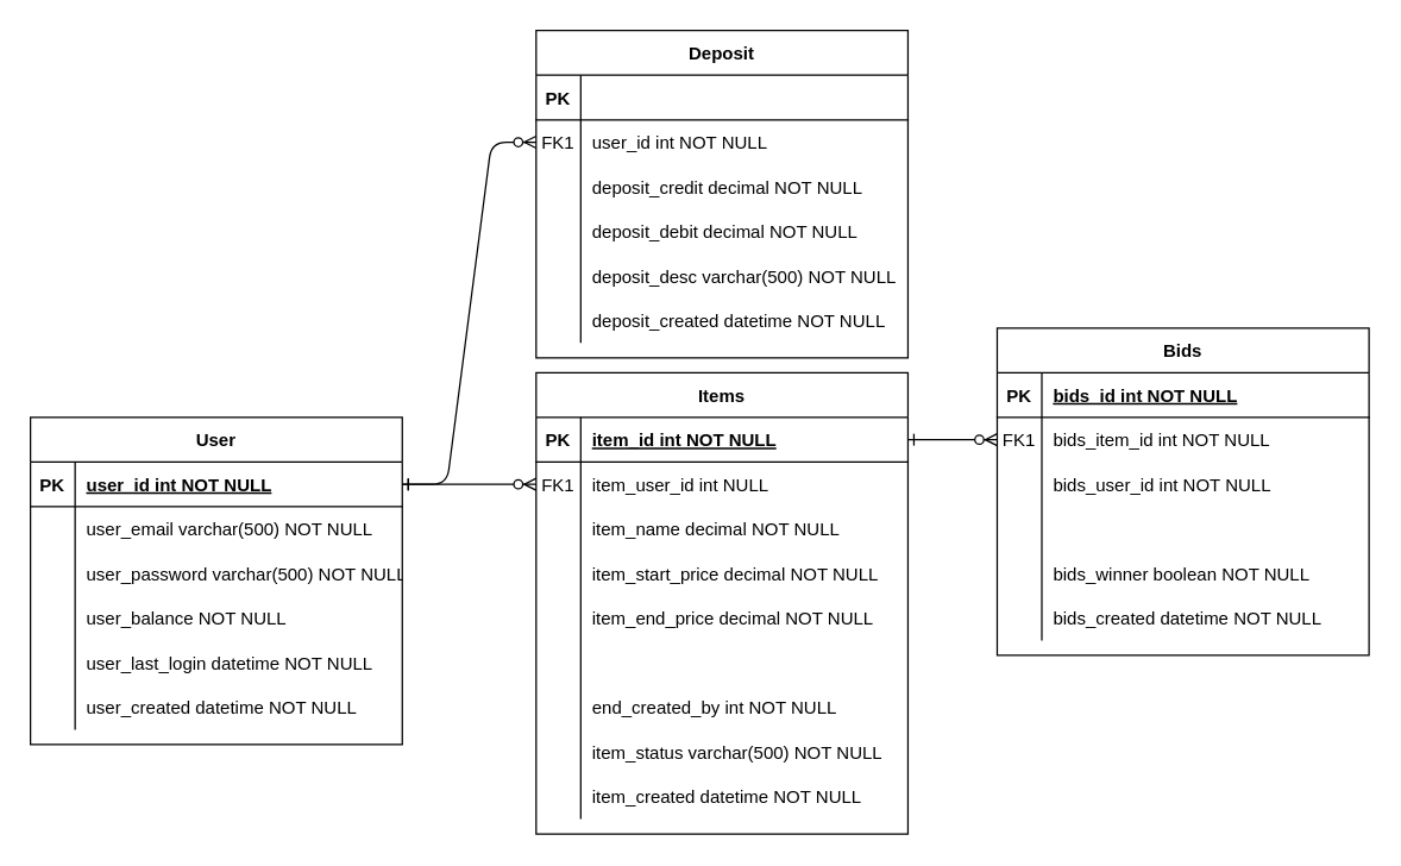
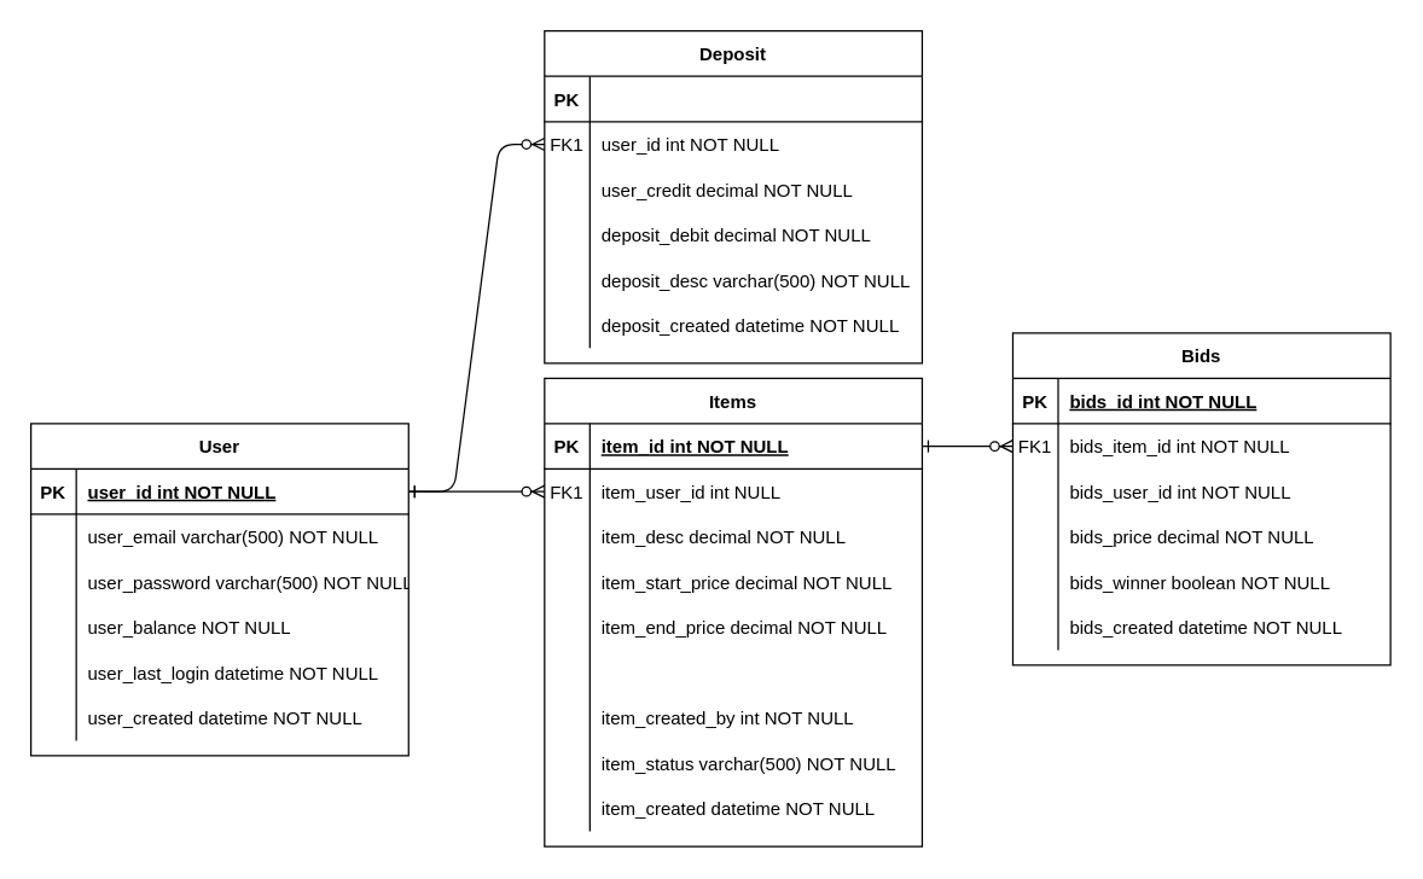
- <mxCell id="31" value="deposit_credit decimal NOT NULL" style="shape=partialRectangle;overflow=hidden;connectable=0;fillColor=none;top=0;left=0;bottom=0;right=0;align=left;spacingLeft=6;" vertex="1" parent="29"><mxGeometry x="30" width="220" height="30" as="geometry" /></mxCell>
+ <mxCell id="31" value="user_credit decimal NOT NULL" style="shape=partialRectangle;overflow=hidden;connectable=0;fillColor=none;top=0;left=0;bottom=0;right=0;align=left;spacingLeft=6;" vertex="1" parent="29"><mxGeometry x="30" width="220" height="30" as="geometry" /></mxCell>
+ <mxCell id="81" value="bids_price decimal NOT NULL" style="shape=partialRectangle;overflow=hidden;connectable=0;fillColor=none;top=0;left=0;bottom=0;right=0;align=left;spacingLeft=6;" parent="79" vertex="1"><mxGeometry x="30" width="220" height="30" as="geometry" /></mxCell>
- <mxCell id="51" value="item_name decimal NOT NULL" style="shape=partialRectangle;overflow=hidden;connectable=0;fillColor=none;top=0;left=0;bottom=0;right=0;align=left;spacingLeft=6;" parent="49" vertex="1"><mxGeometry x="30" width="220" height="30" as="geometry" /></mxCell>
+ <mxCell id="51" value="item_desc decimal NOT NULL" style="shape=partialRectangle;overflow=hidden;connectable=0;fillColor=none;top=0;left=0;bottom=0;right=0;align=left;spacingLeft=6;" parent="49" vertex="1"><mxGeometry x="30" width="220" height="30" as="geometry" /></mxCell>
- <mxCell id="62" value="end_created_by int NOT NULL" style="shape=partialRectangle;overflow=hidden;connectable=0;fillColor=none;top=0;left=0;bottom=0;right=0;align=left;spacingLeft=6;" parent="60" vertex="1"><mxGeometry x="30" width="220" height="30" as="geometry" /></mxCell>
+ <mxCell id="62" value="item_created_by int NOT NULL" style="shape=partialRectangle;overflow=hidden;connectable=0;fillColor=none;top=0;left=0;bottom=0;right=0;align=left;spacingLeft=6;" parent="60" vertex="1"><mxGeometry x="30" width="220" height="30" as="geometry" /></mxCell>
